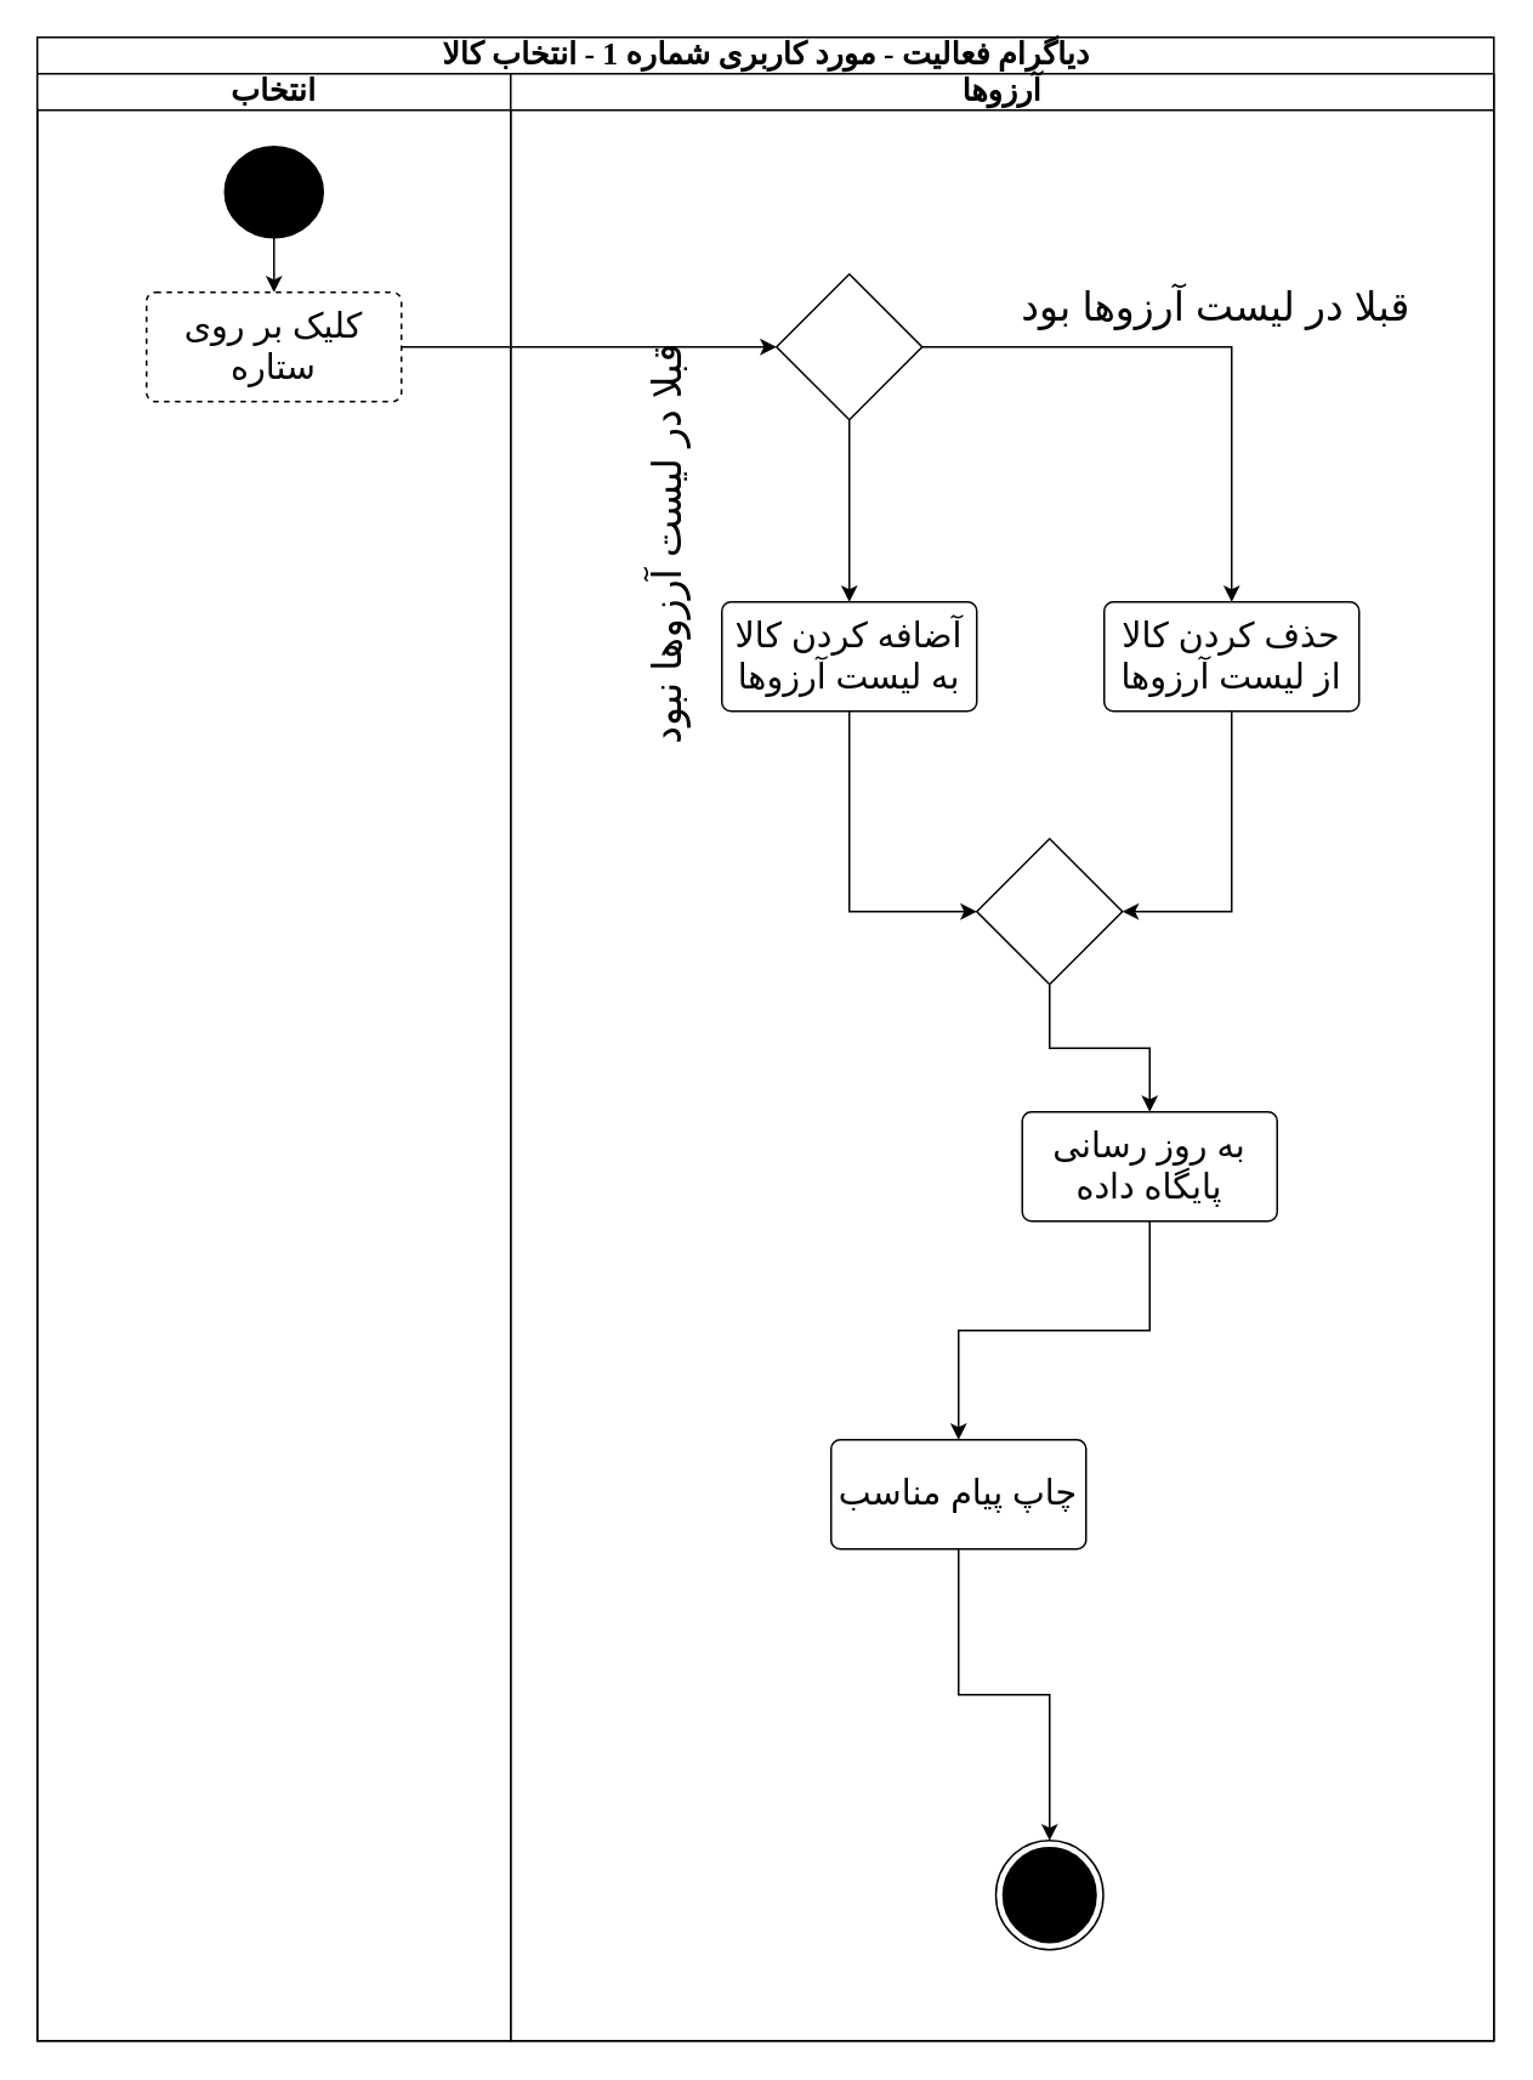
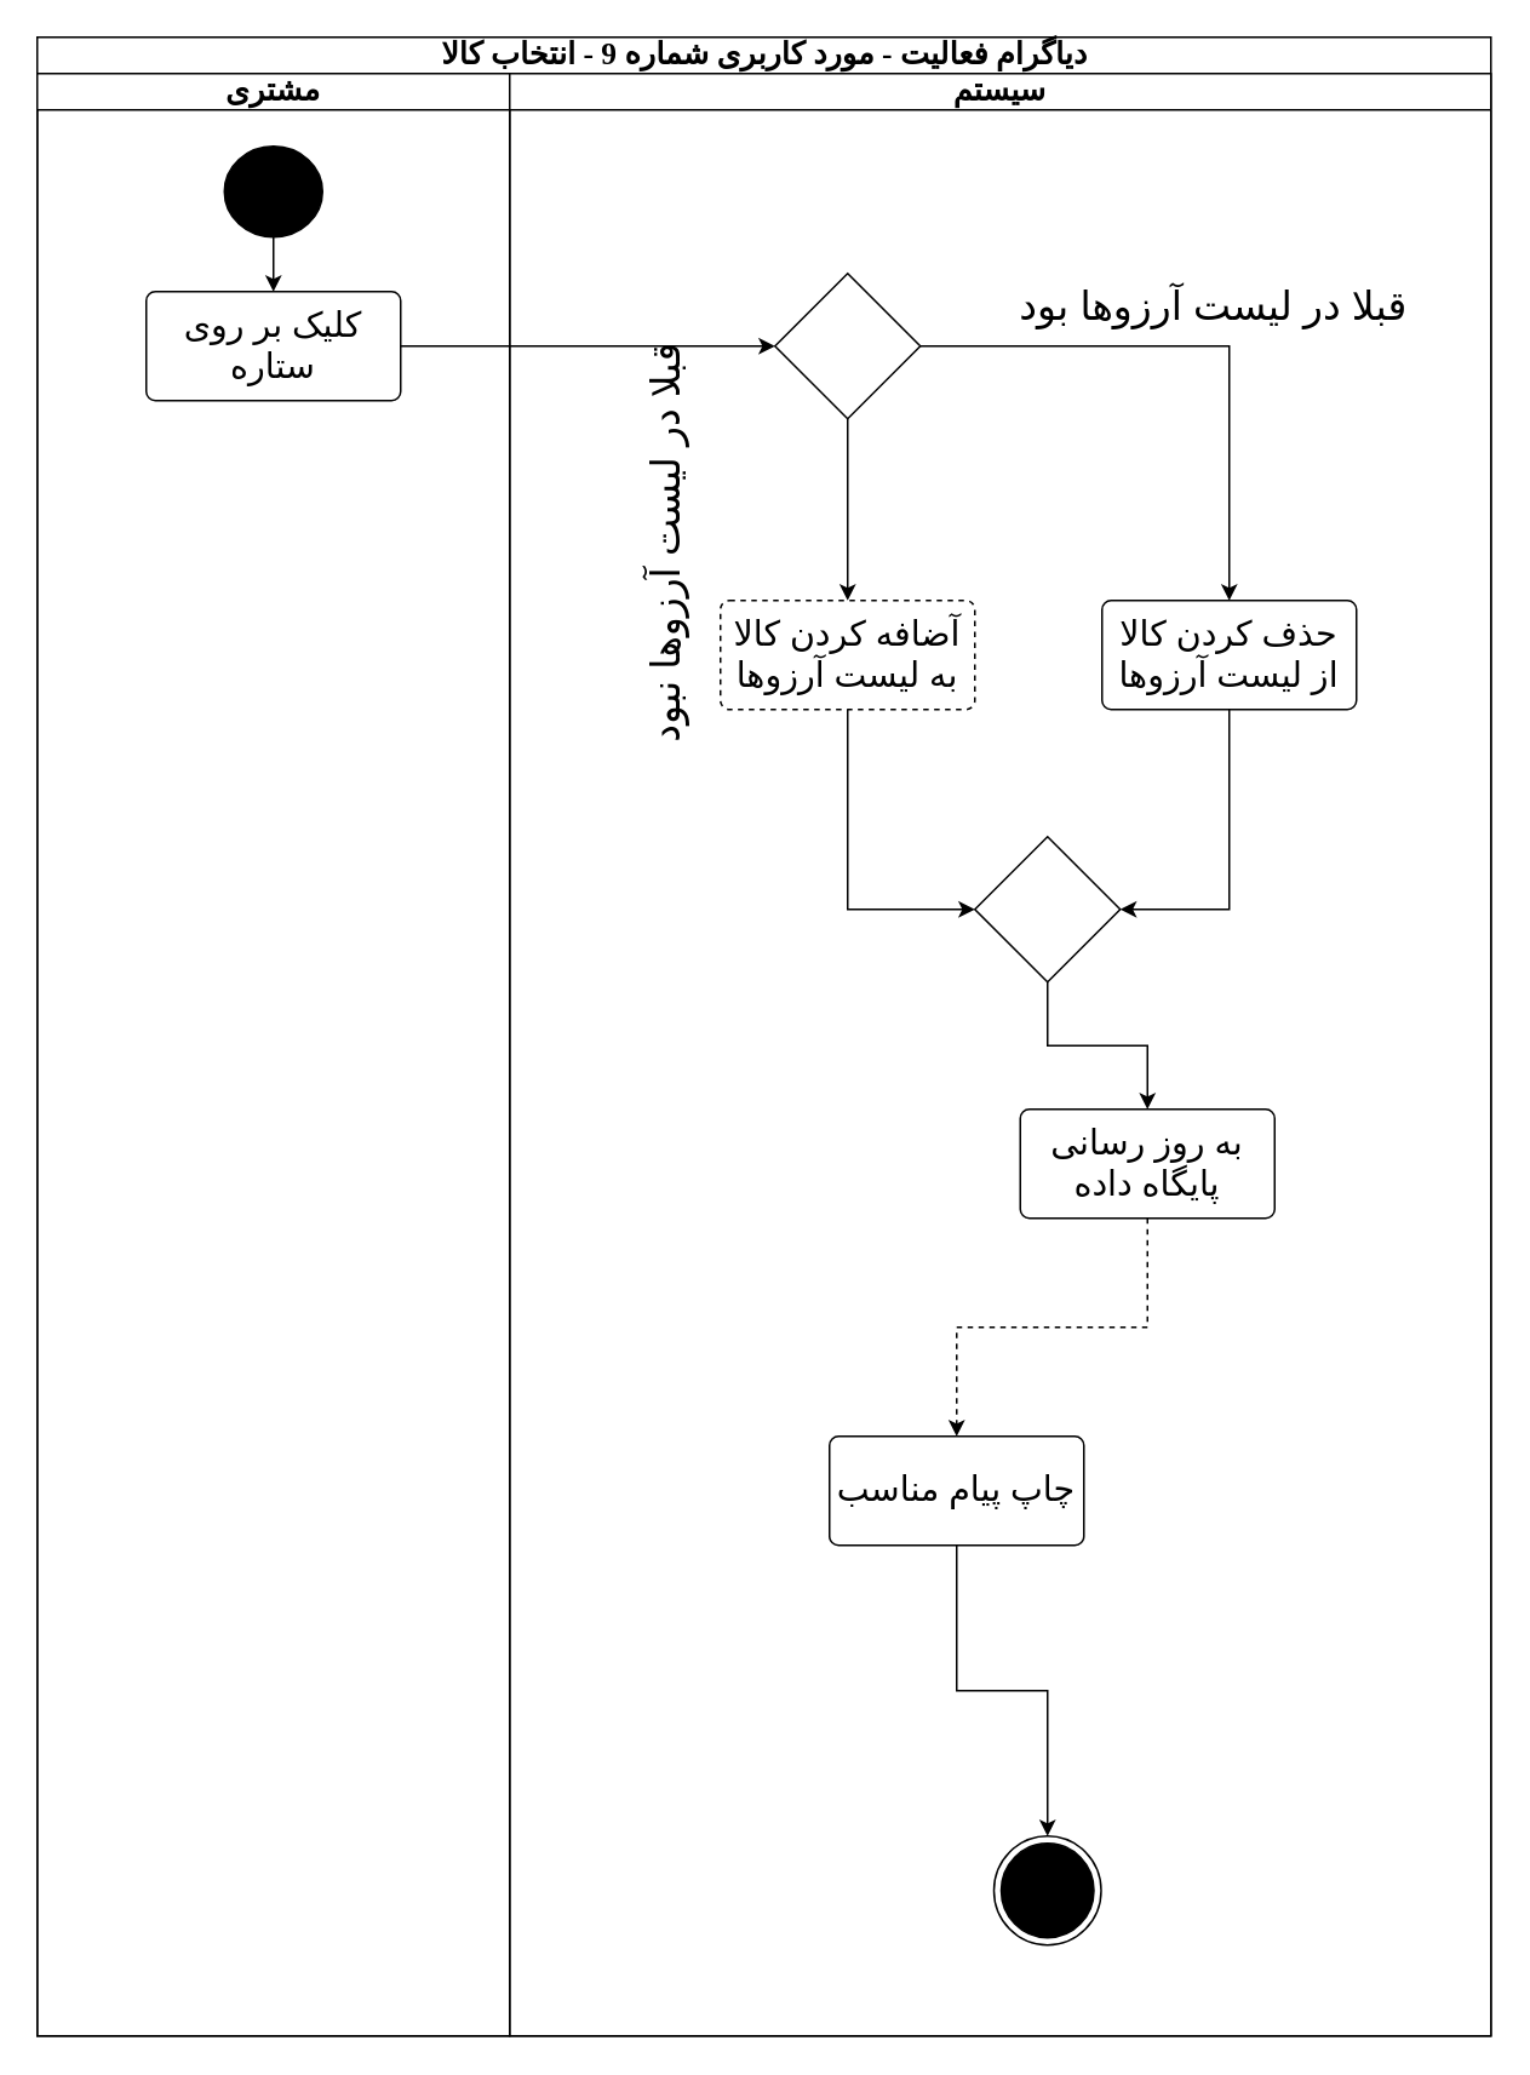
- <mxCell id="2" value="دیاگرام فعالیت - مورد کاربری شماره 1 - انتخاب کالا" style="swimlane;html=1;childLayout=stackLayout;startSize=20;rounded=0;shadow=0;comic=0;labelBackgroundColor=none;strokeWidth=1;fontFamily=Verdana;fontSize=17;align=center;" parent="1" vertex="1"><mxGeometry x="20" y="20" width="800" height="1100" as="geometry" /></mxCell>
+ <mxCell id="2" value="دیاگرام فعالیت - مورد کاربری شماره 9 - انتخاب کالا" style="swimlane;html=1;childLayout=stackLayout;startSize=20;rounded=0;shadow=0;comic=0;labelBackgroundColor=none;strokeWidth=1;fontFamily=Verdana;fontSize=17;align=center;" parent="1" vertex="1"><mxGeometry x="20" y="20" width="800" height="1100" as="geometry" /></mxCell>
- <mxCell id="3" value="انتخاب" style="swimlane;startSize=20;whiteSpace=wrap;html=1;fontSize=17;" vertex="1" parent="2"><mxGeometry y="20" width="260" height="1080" as="geometry" /></mxCell>
+ <mxCell id="3" value="مشتری" style="swimlane;startSize=20;whiteSpace=wrap;html=1;fontSize=17;" vertex="1" parent="2"><mxGeometry y="20" width="260" height="1080" as="geometry" /></mxCell>
- <mxCell id="7" value="آرزوها" style="swimlane;startSize=20;whiteSpace=wrap;html=1;fontSize=17;" vertex="1" parent="2"><mxGeometry x="260" y="20" width="540" height="1080" as="geometry" /></mxCell>
+ <mxCell id="7" value="سیستم" style="swimlane;startSize=20;whiteSpace=wrap;html=1;fontSize=17;" vertex="1" parent="2"><mxGeometry x="260" y="20" width="540" height="1080" as="geometry" /></mxCell>
- <mxCell id="6" value="&lt;font style=&quot;font-size: 19px;&quot;&gt;کلیک بر روی ستاره&lt;/font&gt;" style="html=1;align=center;verticalAlign=middle;rounded=1;absoluteArcSize=1;arcSize=10;dashed=1;whiteSpace=wrap;" vertex="1" parent="3"><mxGeometry x="60" y="120" width="140" height="60" as="geometry" /></mxCell>
+ <mxCell id="6" value="&lt;font style=&quot;font-size: 19px;&quot;&gt;کلیک بر روی ستاره&lt;/font&gt;" style="html=1;align=center;verticalAlign=middle;rounded=1;absoluteArcSize=1;arcSize=10;dashed=0;whiteSpace=wrap;" vertex="1" parent="3"><mxGeometry x="60" y="120" width="140" height="60" as="geometry" /></mxCell>
- <mxCell id="14" value="&lt;span style=&quot;font-size: 19px;&quot;&gt;آضافه کردن کالا به لیست آرزوها&lt;/span&gt;" style="html=1;align=center;verticalAlign=middle;rounded=1;absoluteArcSize=1;arcSize=10;dashed=0;whiteSpace=wrap;" vertex="1" parent="7"><mxGeometry x="116" y="290" width="140" height="60" as="geometry" /></mxCell>
+ <mxCell id="14" value="&lt;span style=&quot;font-size: 19px;&quot;&gt;آضافه کردن کالا به لیست آرزوها&lt;/span&gt;" style="html=1;align=center;verticalAlign=middle;rounded=1;absoluteArcSize=1;arcSize=10;dashed=1;whiteSpace=wrap;" vertex="1" parent="7"><mxGeometry x="116" y="290" width="140" height="60" as="geometry" /></mxCell>
- <mxCell id="19" style="edgeStyle=orthogonalEdgeStyle;rounded=0;orthogonalLoop=1;jettySize=auto;html=1;entryX=0.5;entryY=0;entryDx=0;entryDy=0;" edge="1" parent="7" source="20" target="22"><mxGeometry relative="1" as="geometry" /></mxCell>
+ <mxCell id="19" style="edgeStyle=orthogonalEdgeStyle;rounded=0;orthogonalLoop=1;jettySize=auto;html=1;entryX=0.5;entryY=0;entryDx=0;entryDy=0;dashed=1;" edge="1" parent="7" source="20" target="22"><mxGeometry relative="1" as="geometry" /></mxCell>
